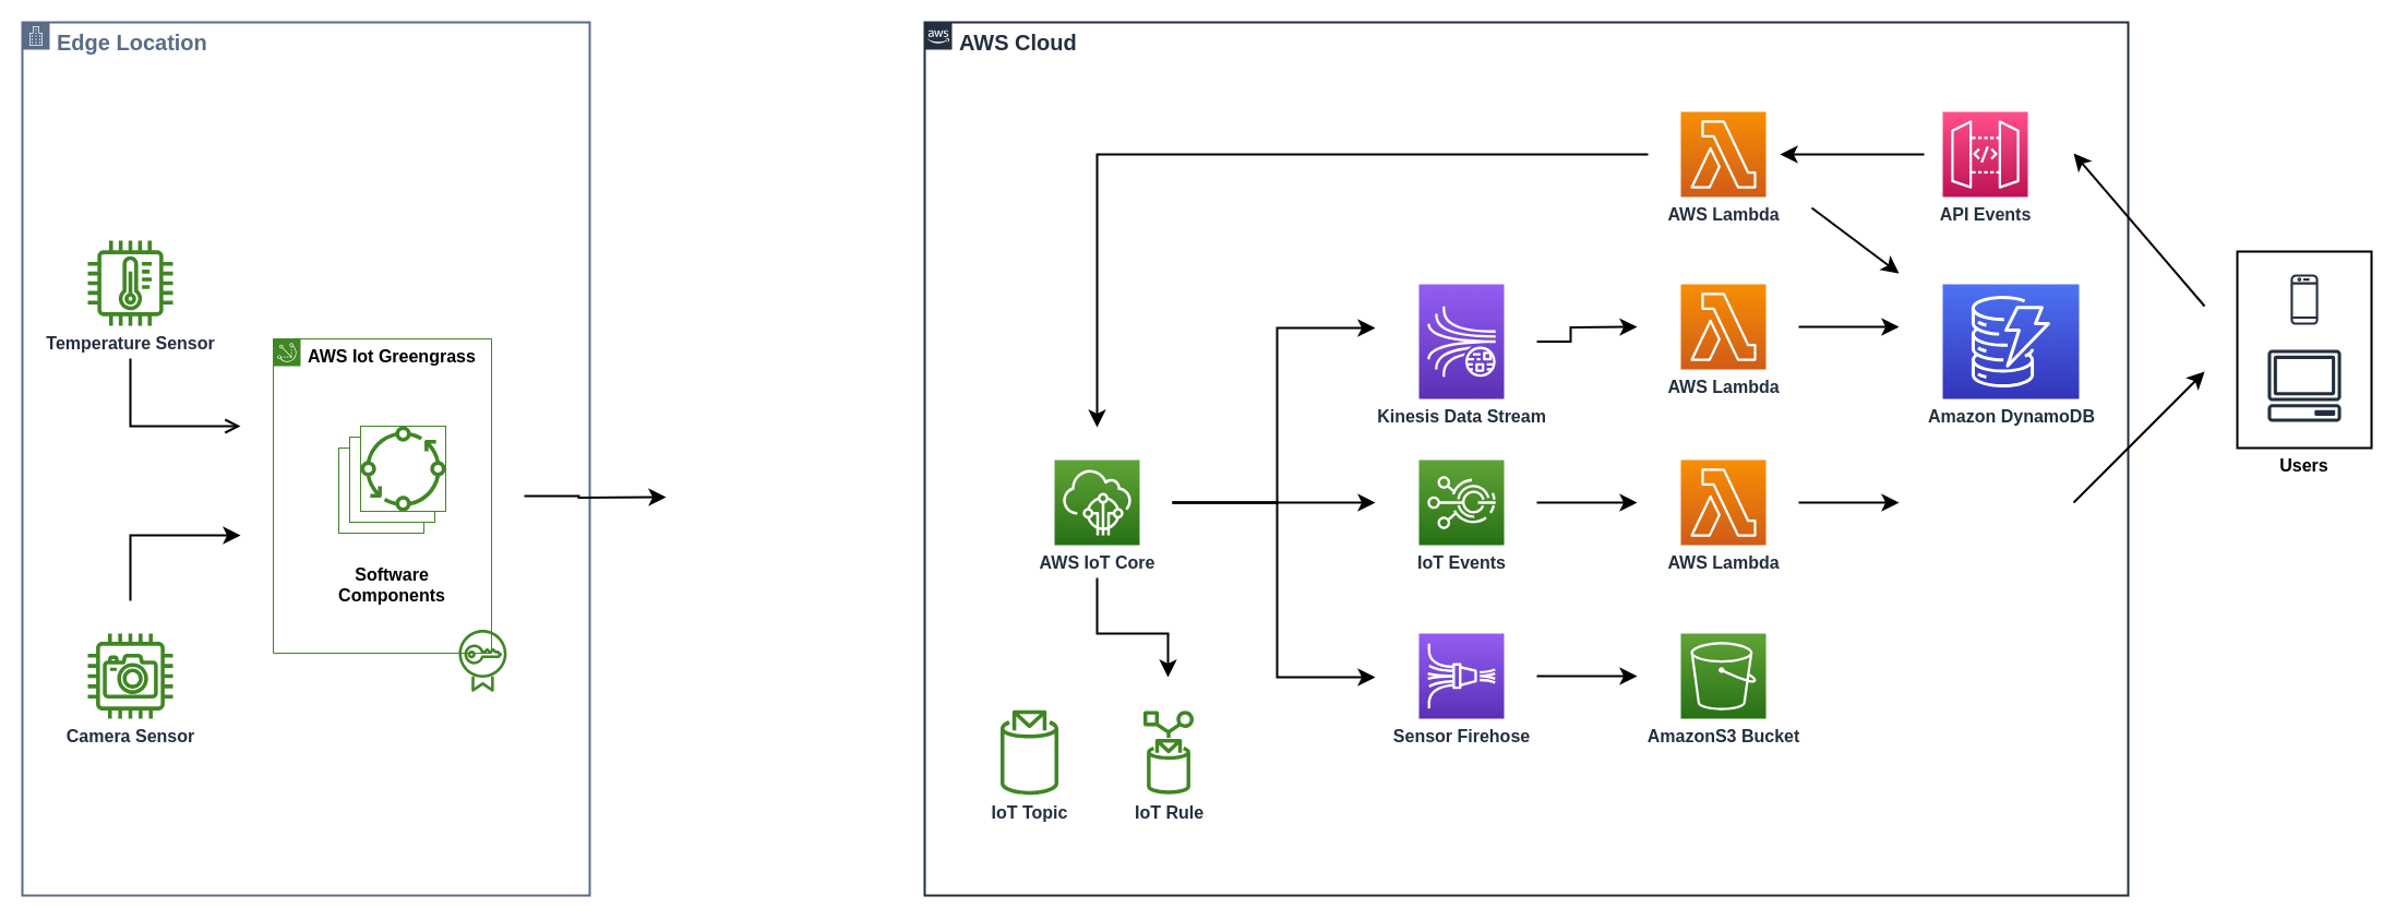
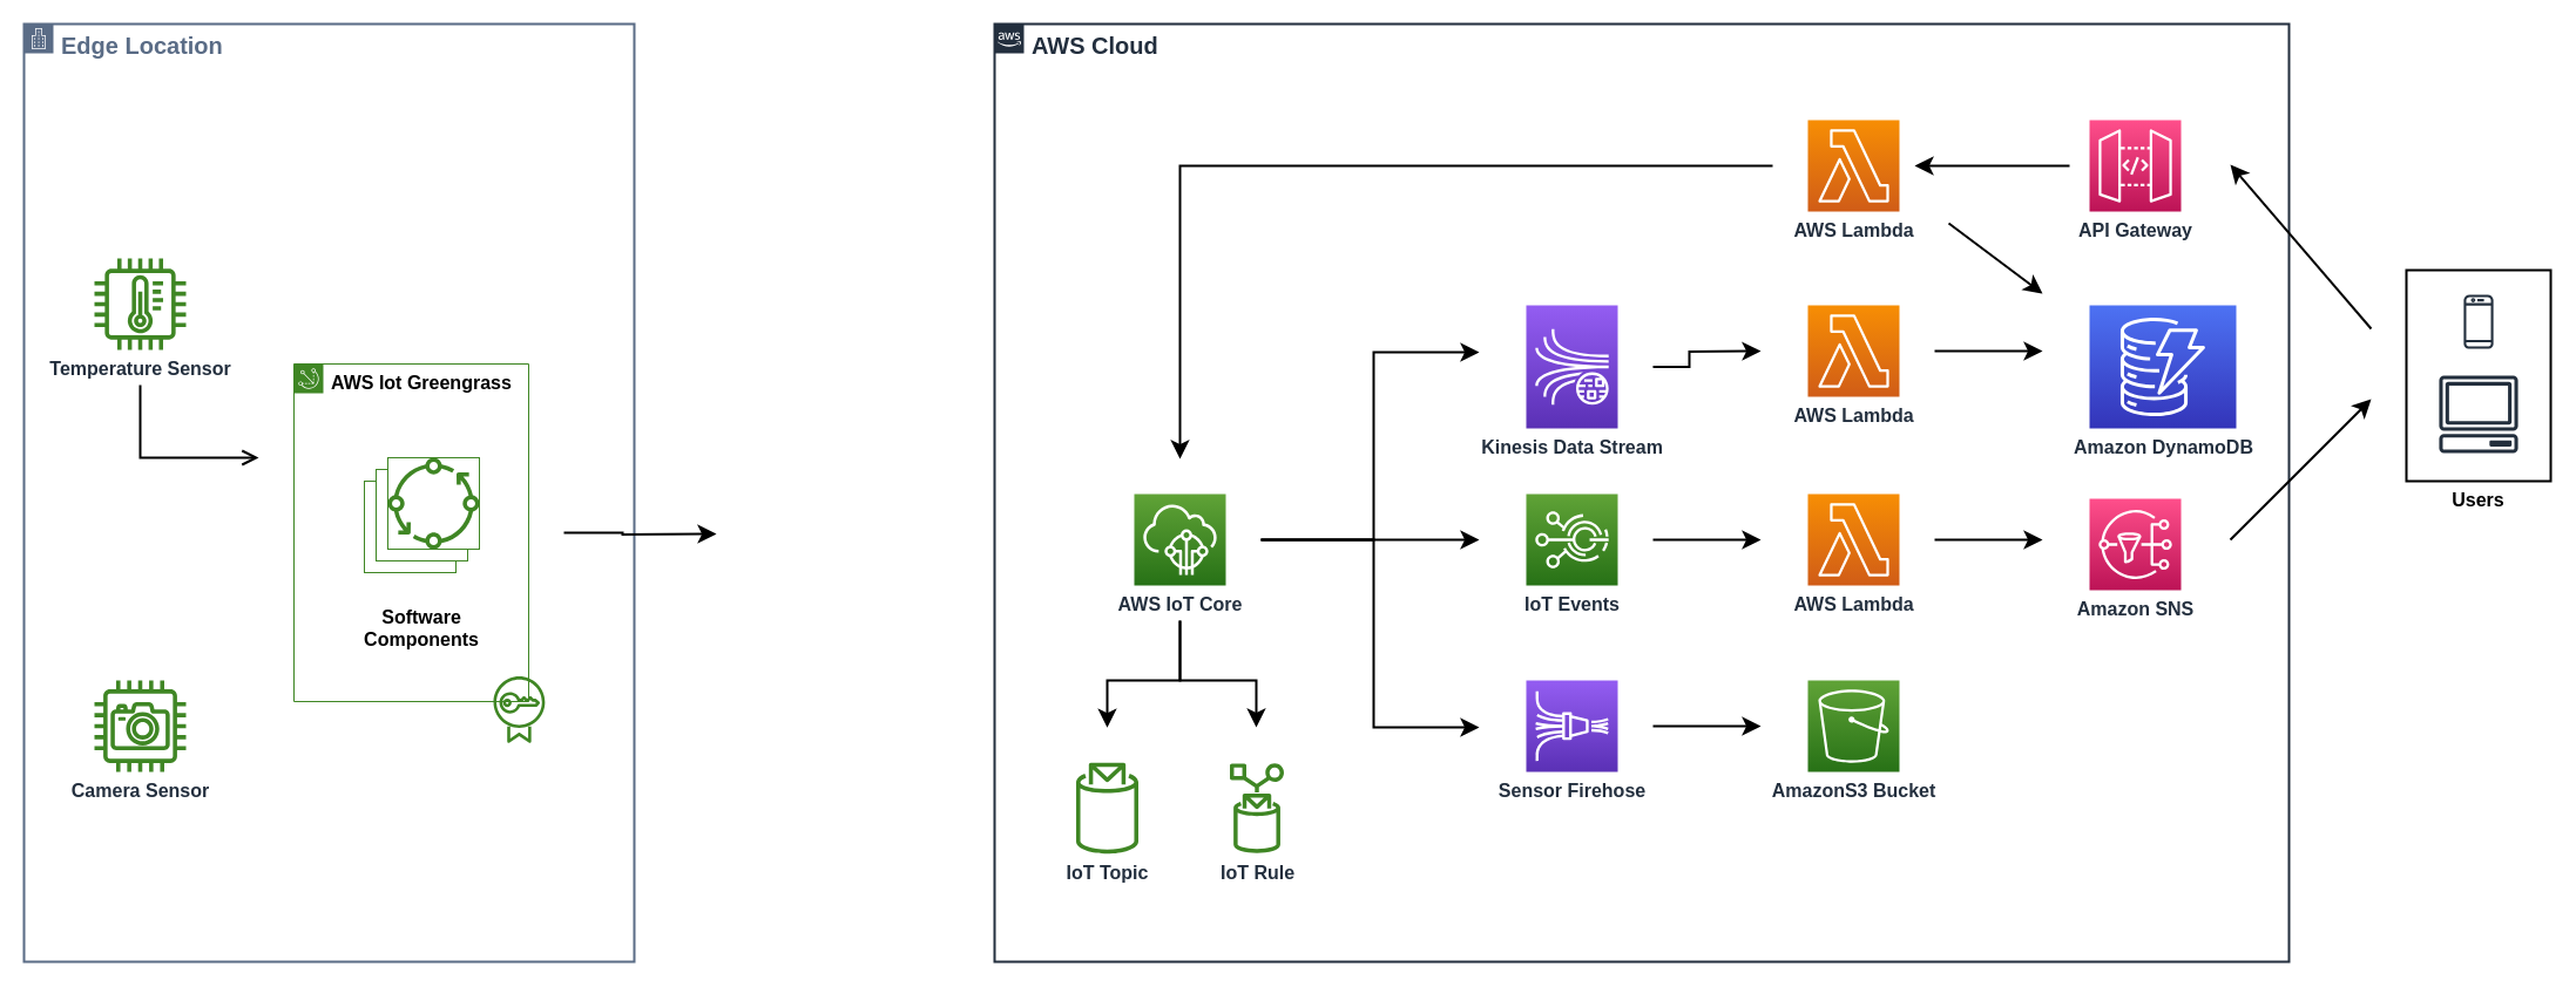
- <mxCell id="36" value="API Events" style="sketch=0;points=[[0,0,0],[0.25,0,0],[0.5,0,0],[0.75,0,0],[1,0,0],[0,1,0],[0.25,1,0],[0.5,1,0],[0.75,1,0],[1,1,0],[0,0.25,0],[0,0.5,0],[0,0.75,0],[1,0.25,0],[1,0.5,0],[1,0.75,0]];outlineConnect=0;fontColor=#232F3E;gradientColor=#FF4F8B;gradientDirection=north;fillColor=#BC1356;strokeColor=#ffffff;dashed=0;verticalLabelPosition=bottom;verticalAlign=top;align=center;html=1;fontSize=16;fontStyle=1;aspect=fixed;shape=mxgraph.aws4.resourceIcon;resIcon=mxgraph.aws4.api_gateway;" vertex="1" parent="1"><mxGeometry x="1780" y="102" width="78" height="78" as="geometry" /></mxCell>
+ <mxCell id="36" value="API Gateway" style="sketch=0;points=[[0,0,0],[0.25,0,0],[0.5,0,0],[0.75,0,0],[1,0,0],[0,1,0],[0.25,1,0],[0.5,1,0],[0.75,1,0],[1,1,0],[0,0.25,0],[0,0.5,0],[0,0.75,0],[1,0.25,0],[1,0.5,0],[1,0.75,0]];outlineConnect=0;fontColor=#232F3E;gradientColor=#FF4F8B;gradientDirection=north;fillColor=#BC1356;strokeColor=#ffffff;dashed=0;verticalLabelPosition=bottom;verticalAlign=top;align=center;html=1;fontSize=16;fontStyle=1;aspect=fixed;shape=mxgraph.aws4.resourceIcon;resIcon=mxgraph.aws4.api_gateway;" vertex="1" parent="1"><mxGeometry x="1780" y="102" width="78" height="78" as="geometry" /></mxCell>
+ <mxCell id="44" value="Amazon SNS" style="sketch=0;points=[[0,0,0],[0.25,0,0],[0.5,0,0],[0.75,0,0],[1,0,0],[0,1,0],[0.25,1,0],[0.5,1,0],[0.75,1,0],[1,1,0],[0,0.25,0],[0,0.5,0],[0,0.75,0],[1,0.25,0],[1,0.5,0],[1,0.75,0]];outlineConnect=0;fontColor=#232F3E;gradientColor=#FF4F8B;gradientDirection=north;fillColor=#BC1356;strokeColor=#ffffff;dashed=0;verticalLabelPosition=bottom;verticalAlign=top;align=center;html=1;fontSize=16;fontStyle=1;aspect=fixed;shape=mxgraph.aws4.resourceIcon;resIcon=mxgraph.aws4.sns;strokeWidth=2;" vertex="1" parent="1"><mxGeometry x="1780" y="425" width="78" height="78" as="geometry" /></mxCell>
- <mxCell id="12" style="edgeStyle=orthogonalEdgeStyle;rounded=0;orthogonalLoop=1;jettySize=auto;html=1;strokeWidth=2;fontSize=20;fontColor=#000000;startSize=10;endSize=10;sourcePerimeterSpacing=30;targetPerimeterSpacing=30;" edge="1" parent="2" source="13" target="9"><mxGeometry relative="1" as="geometry"><Array as="points"><mxPoint x="99" y="470" /></Array></mxGeometry></mxCell>
+ <mxCell id="20" style="edgeStyle=orthogonalEdgeStyle;rounded=0;orthogonalLoop=1;jettySize=auto;html=1;strokeWidth=2;fontSize=16;fontColor=#000000;startSize=10;endSize=10;sourcePerimeterSpacing=30;targetPerimeterSpacing=30;fontStyle=1" edge="1" parent="1" source="22" target="23"><mxGeometry relative="1" as="geometry"><Array as="points"><mxPoint x="1005" y="580" /><mxPoint x="943" y="580" /></Array></mxGeometry></mxCell>
